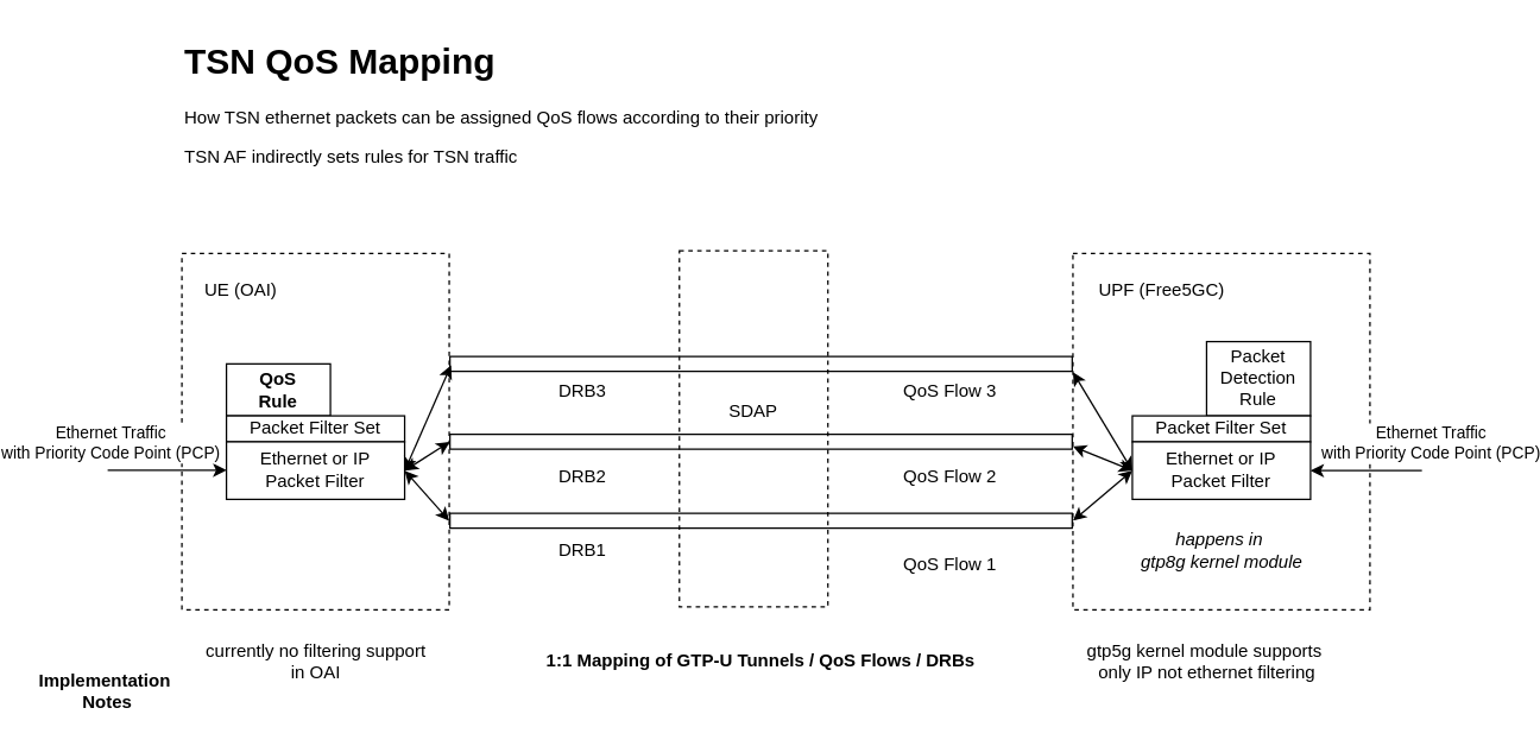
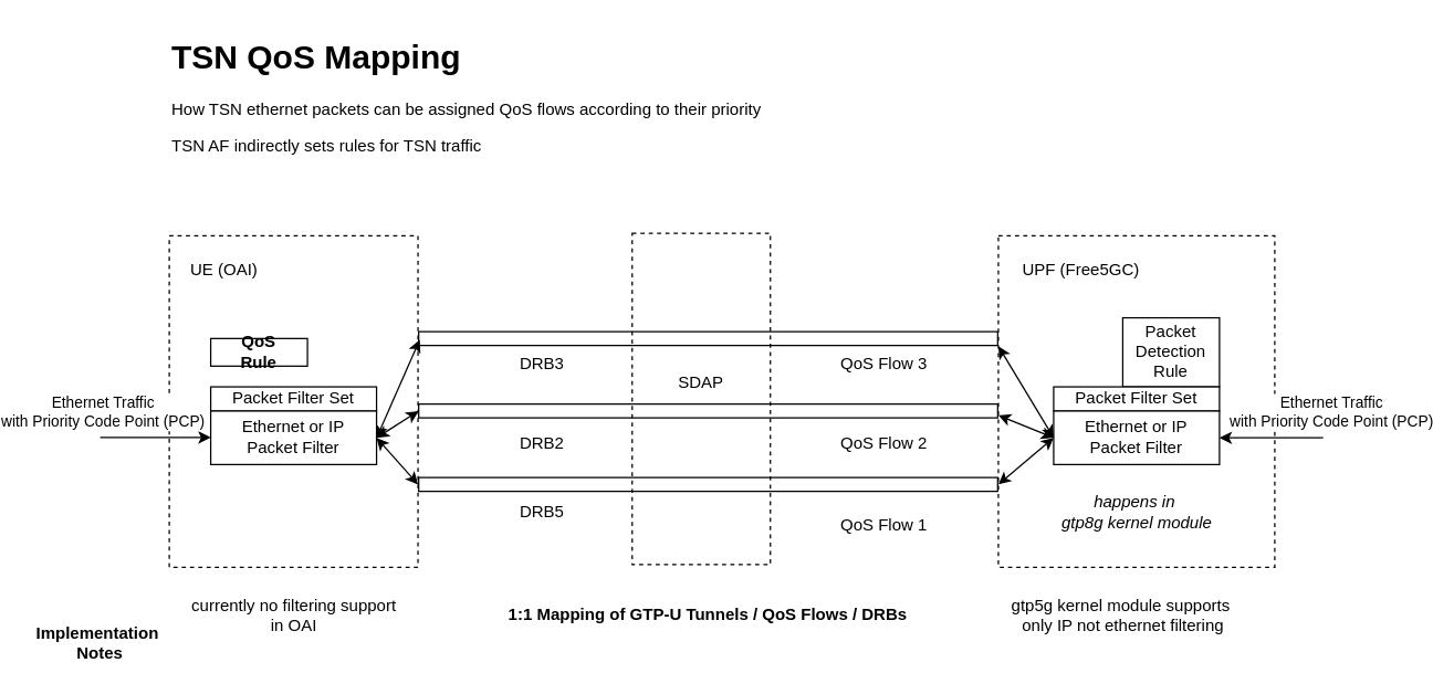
- <mxCell id="12" value="QoS&lt;div&gt;Rule&lt;/div&gt;" style="rounded=0;whiteSpace=wrap;html=1;fontStyle=1" parent="1" vertex="1"><mxGeometry x="130" y="244.37" width="70" height="35" as="geometry" /></mxCell>
+ <mxCell id="12" value="QoS&lt;div&gt;Rule&lt;/div&gt;" style="rounded=0;whiteSpace=wrap;html=1;fontStyle=1" parent="1" vertex="1"><mxGeometry x="130" y="244.37" width="70" height="20" as="geometry" /></mxCell>
- <mxCell id="26" value="DRB1" style="text;html=1;align=center;verticalAlign=middle;whiteSpace=wrap;rounded=0;" vertex="1" parent="1"><mxGeometry x="340" y="360" width="60" height="20" as="geometry" /></mxCell>
+ <mxCell id="26" value="DRB5" style="text;html=1;align=center;verticalAlign=middle;whiteSpace=wrap;rounded=0;" vertex="1" parent="1"><mxGeometry x="340" y="360" width="60" height="20" as="geometry" /></mxCell>
